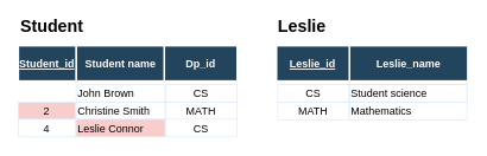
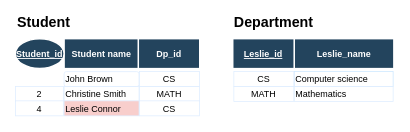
- <mxCell id="12" value="Leslie" style="text;html=1;strokeColor=none;fillColor=none;align=left;verticalAlign=middle;whiteSpace=wrap;rounded=0;fontSize=19;fontStyle=1" parent="1" vertex="1"><mxGeometry x="310" y="20" width="144" height="20" as="geometry" /></mxCell>
+ <mxCell id="12" value="Department" style="text;html=1;strokeColor=none;fillColor=none;align=left;verticalAlign=middle;whiteSpace=wrap;rounded=0;fontSize=19;fontStyle=1" parent="1" vertex="1"><mxGeometry x="310" y="20" width="144" height="20" as="geometry" /></mxCell>
- <mxCell id="15" value="Student_id" style="fillColor=#23445D;strokeColor=#FFFFFF;strokeWidth=2;fontColor=#FFFFFF;fontStyle=5" parent="1" vertex="1"><mxGeometry x="20" y="51" width="65" height="40" as="geometry" /></mxCell>
+ <mxCell id="15" value="Student_id" style="ellipse;fillColor=#23445D;strokeColor=#FFFFFF;strokeWidth=2;fontColor=#FFFFFF;fontStyle=5;" parent="1" vertex="1"><mxGeometry x="20" y="51" width="65" height="40" as="geometry" /></mxCell>
- <mxCell id="3" value="Student science" style="strokeColor=#CCE7FF;fillColor=#ffffff;align=left;" parent="1" vertex="1"><mxGeometry x="392" y="95" width="132" height="20" as="geometry" /></mxCell>
+ <mxCell id="3" value="Computer science" style="strokeColor=#CCE7FF;fillColor=#ffffff;align=left;" parent="1" vertex="1"><mxGeometry x="392" y="95" width="132" height="20" as="geometry" /></mxCell>
- <mxCell id="13" value="2" style="strokeColor=#DEEDFF;fillColor=#f8cecc;" parent="1" vertex="1"><mxGeometry x="20" y="115" width="64" height="20" as="geometry" /></mxCell>
+ <mxCell id="13" value="2" style="strokeColor=#DEEDFF" parent="1" vertex="1"><mxGeometry x="20" y="115" width="64" height="20" as="geometry" /></mxCell>
